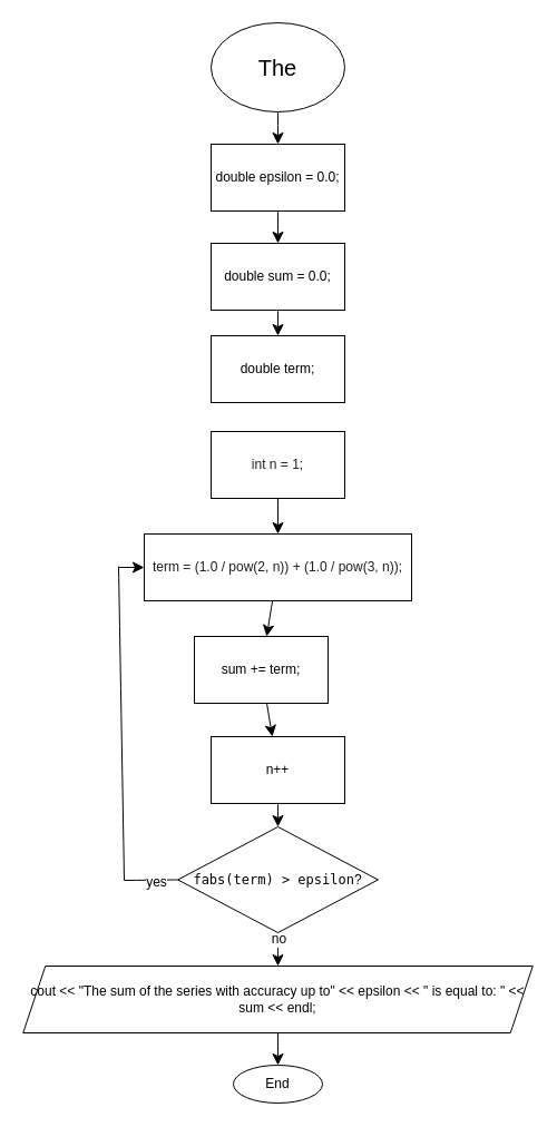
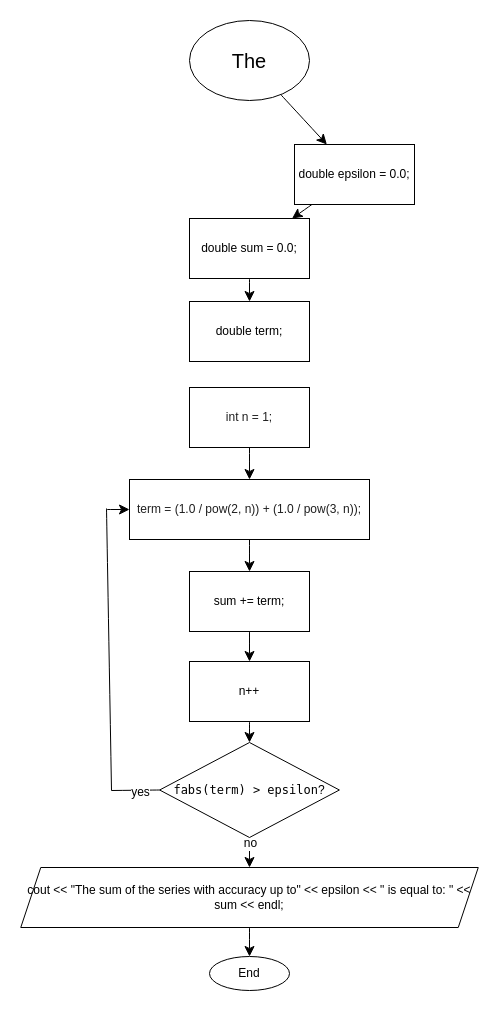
- <mxCell id="5" value="double epsilon = 0.0;" style="whiteSpace=wrap;html=1;" vertex="1" parent="1"><mxGeometry x="189" y="129" width="120" height="60" as="geometry" /></mxCell>
+ <mxCell id="5" value="double epsilon = 0.0;" style="whiteSpace=wrap;html=1;" vertex="1" parent="1"><mxGeometry x="294" y="144" width="120" height="60" as="geometry" /></mxCell>
- <mxCell id="14" value="sum += term;" style="whiteSpace=wrap;html=1;" vertex="1" parent="1"><mxGeometry x="174" y="571" width="120" height="60" as="geometry" /></mxCell>
+ <mxCell id="14" value="sum += term;" style="whiteSpace=wrap;html=1;" vertex="1" parent="1"><mxGeometry x="189" y="571" width="120" height="60" as="geometry" /></mxCell>
